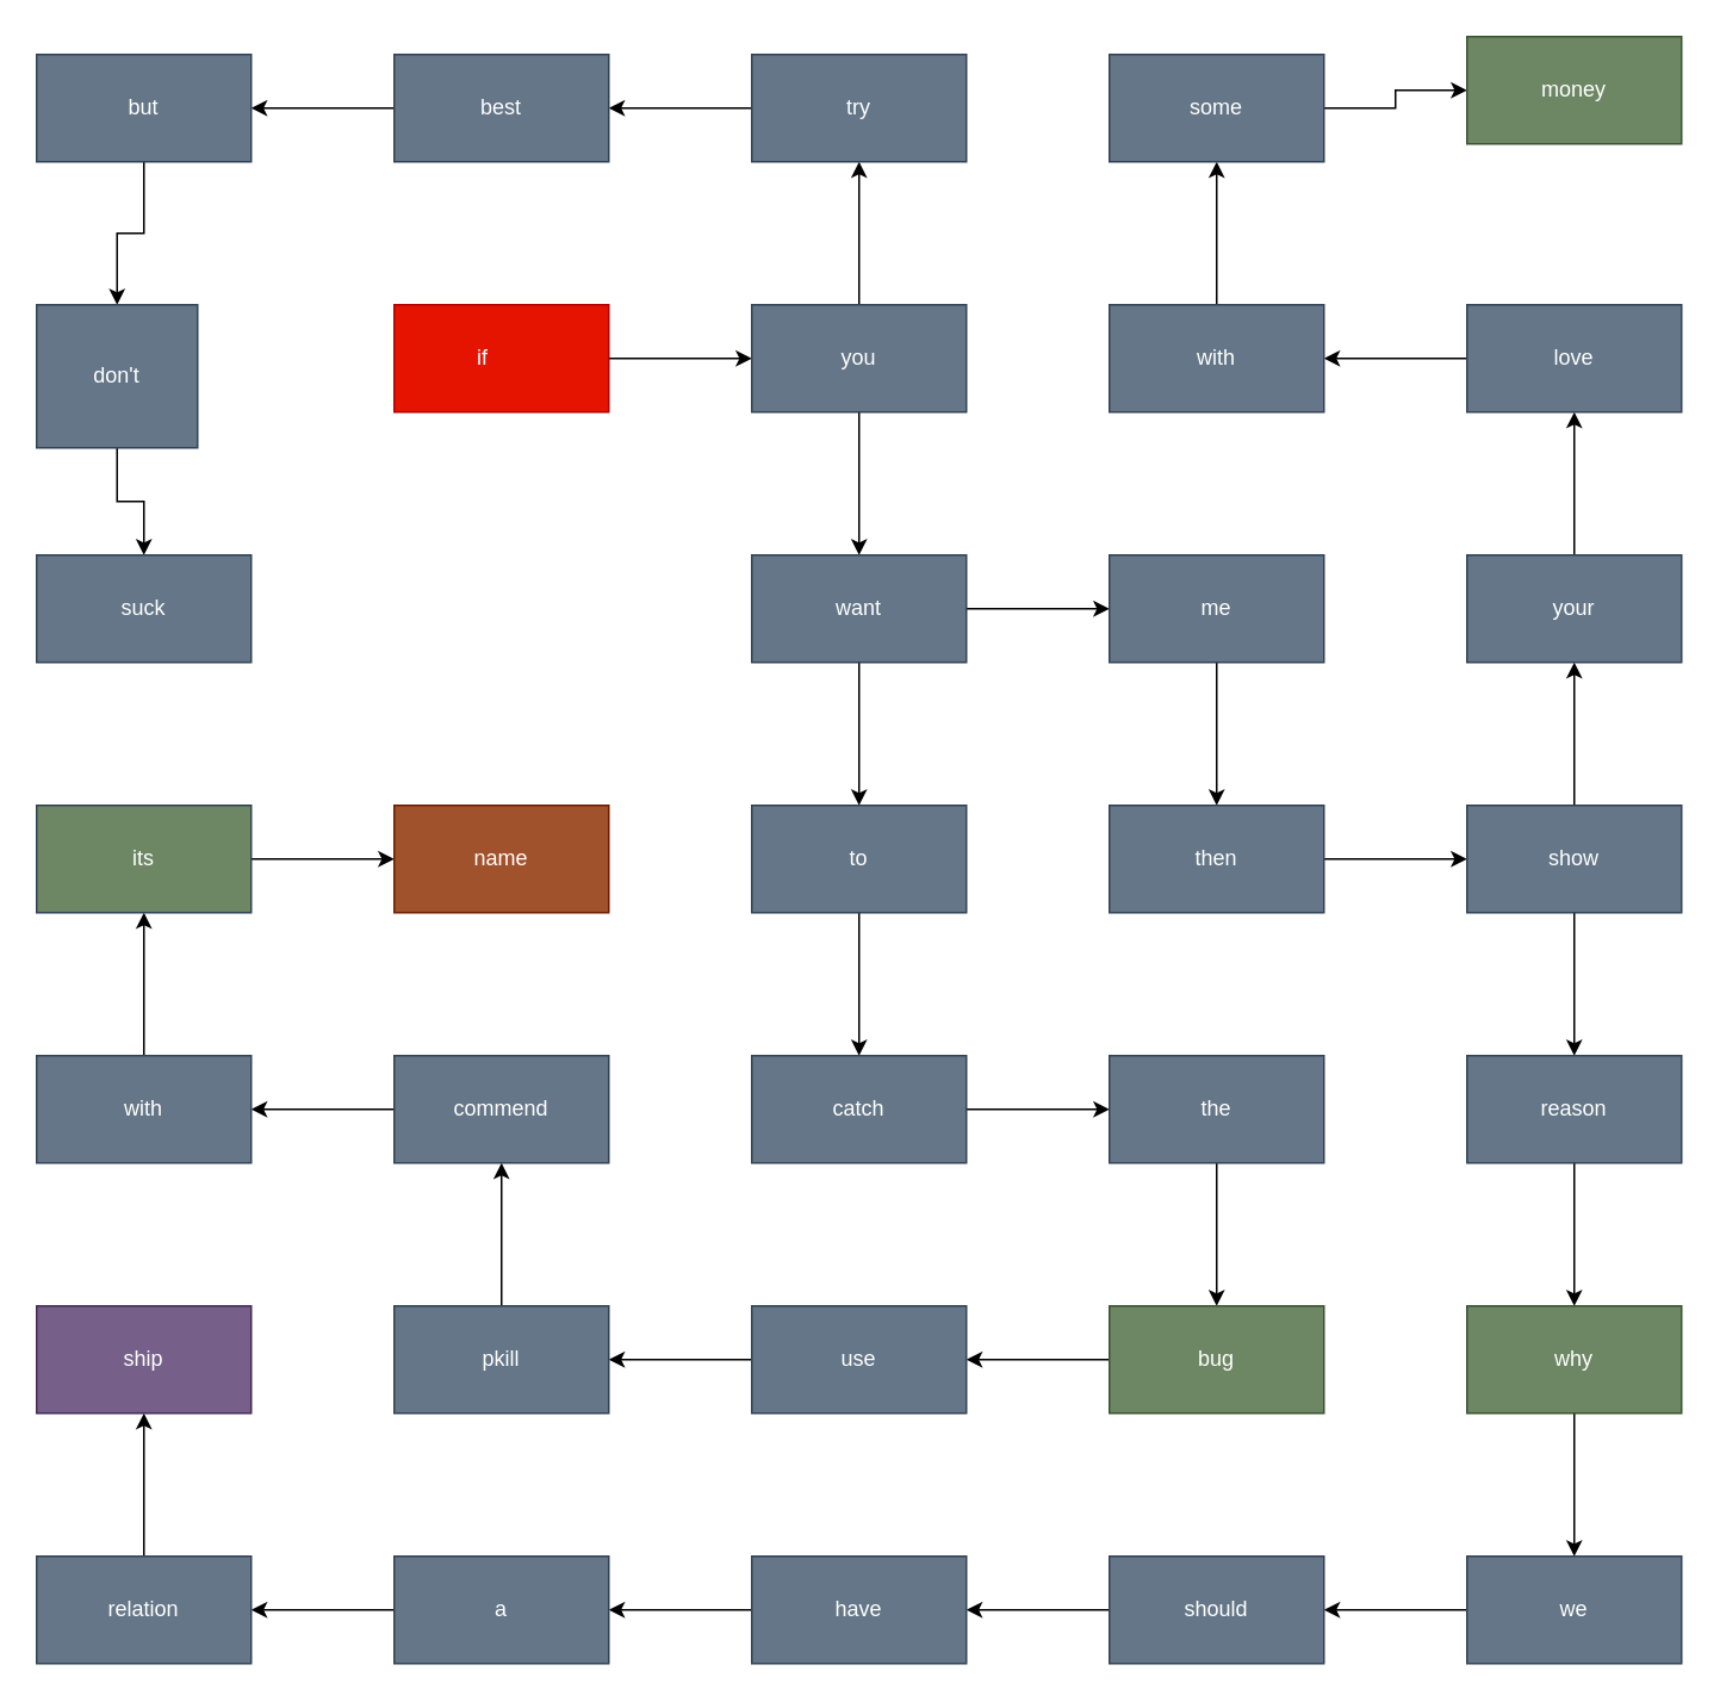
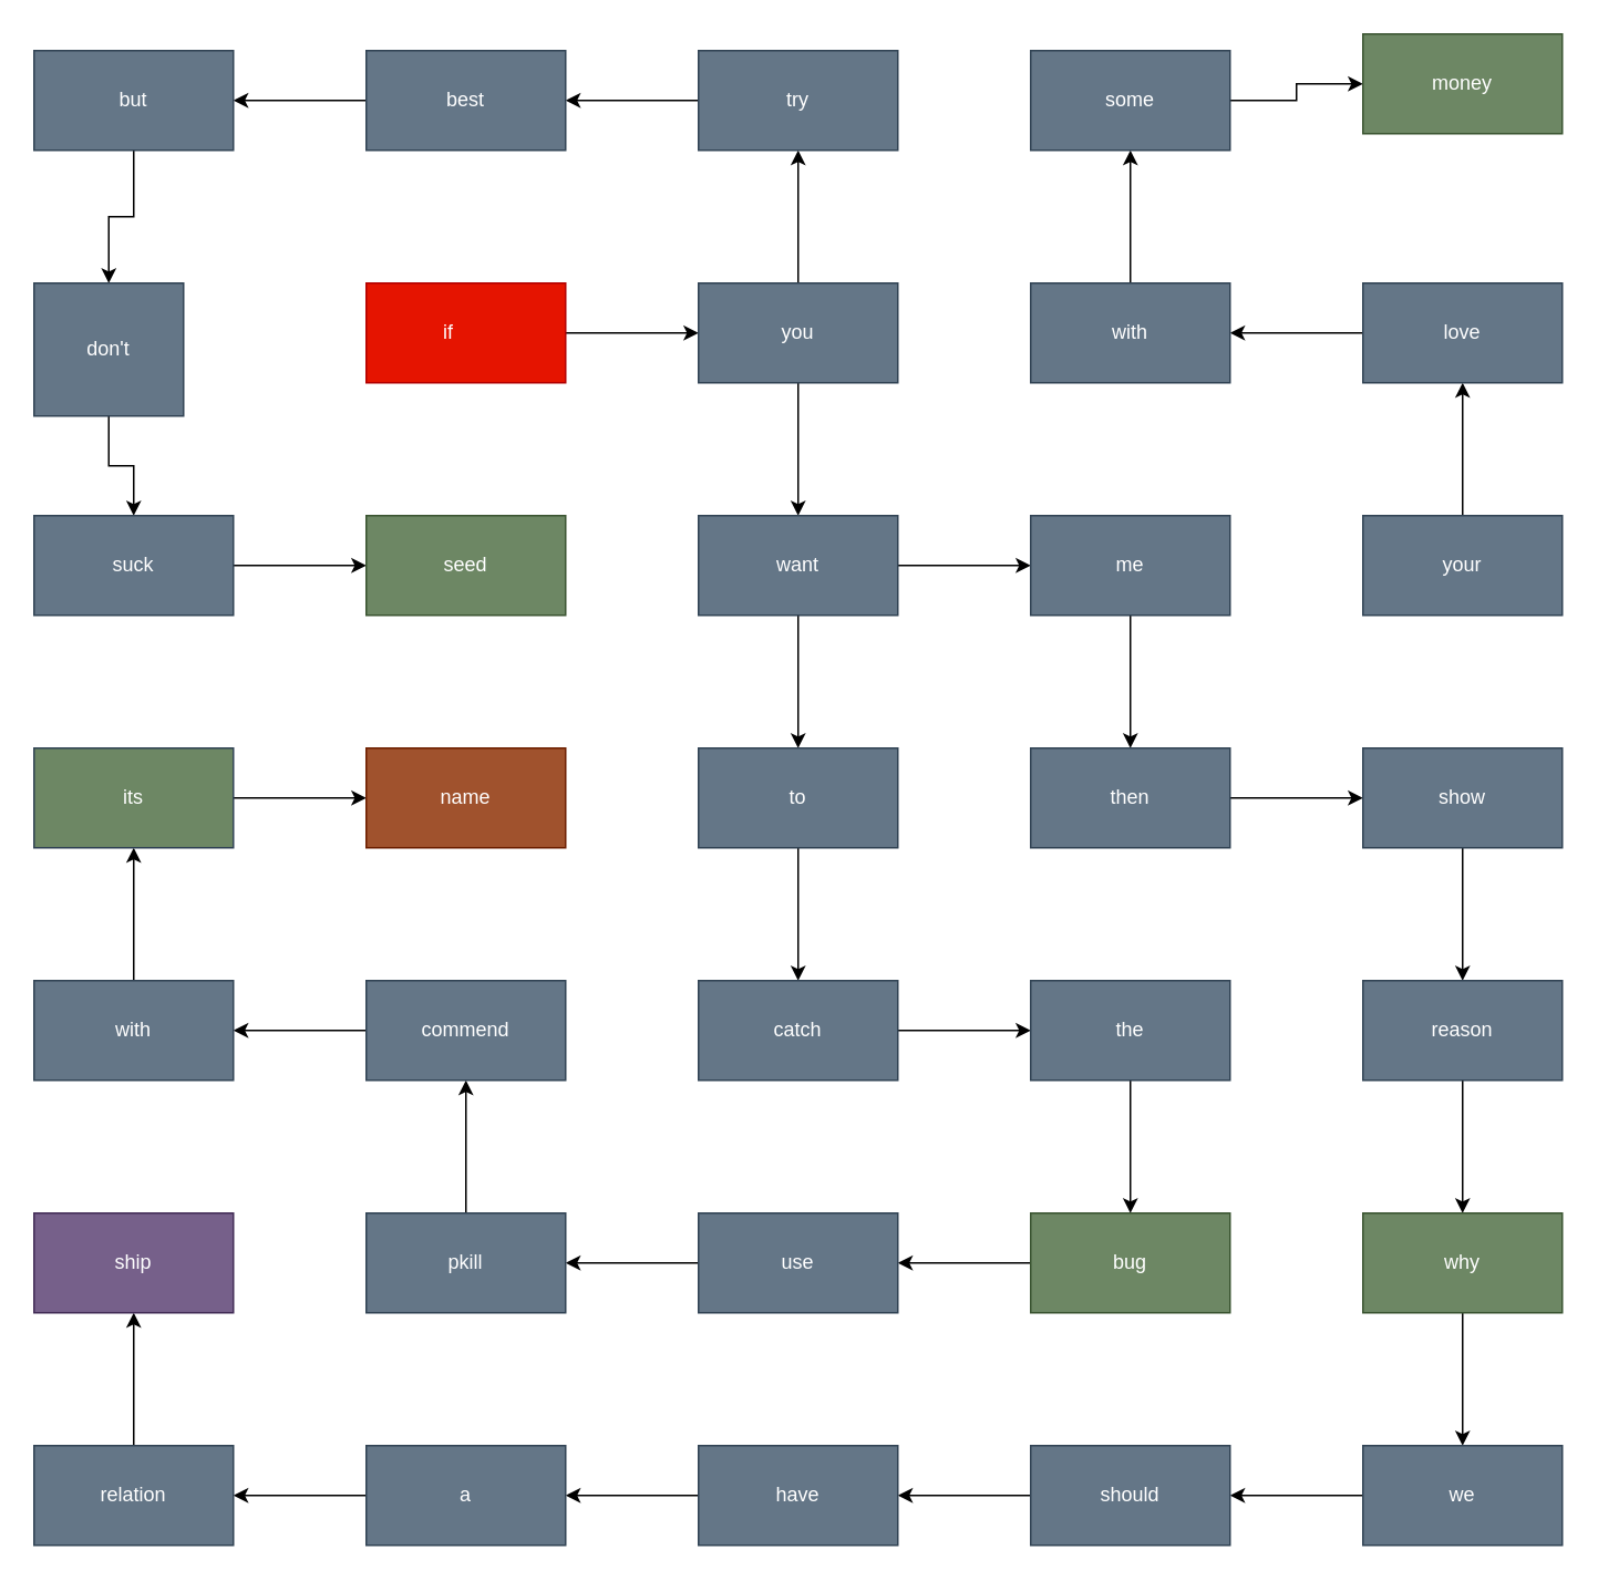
+ <mxCell id="54" value="" style="edgeStyle=orthogonalEdgeStyle;rounded=0;orthogonalLoop=1;jettySize=auto;html=1;" parent="1" source="55" target="71" edge="1"><mxGeometry relative="1" as="geometry" /></mxCell>
+ <mxCell id="71" value="seed" style="rounded=0;whiteSpace=wrap;html=1;fillColor=#6d8764;fontColor=#ffffff;strokeColor=#3A5431;" parent="1" vertex="1"><mxGeometry x="220" y="310" width="120" height="60" as="geometry" /></mxCell>
- <mxCell id="34" value="" style="edgeStyle=orthogonalEdgeStyle;rounded=0;orthogonalLoop=1;jettySize=auto;html=1;" parent="1" source="36" target="38" edge="1"><mxGeometry relative="1" as="geometry" /></mxCell>
